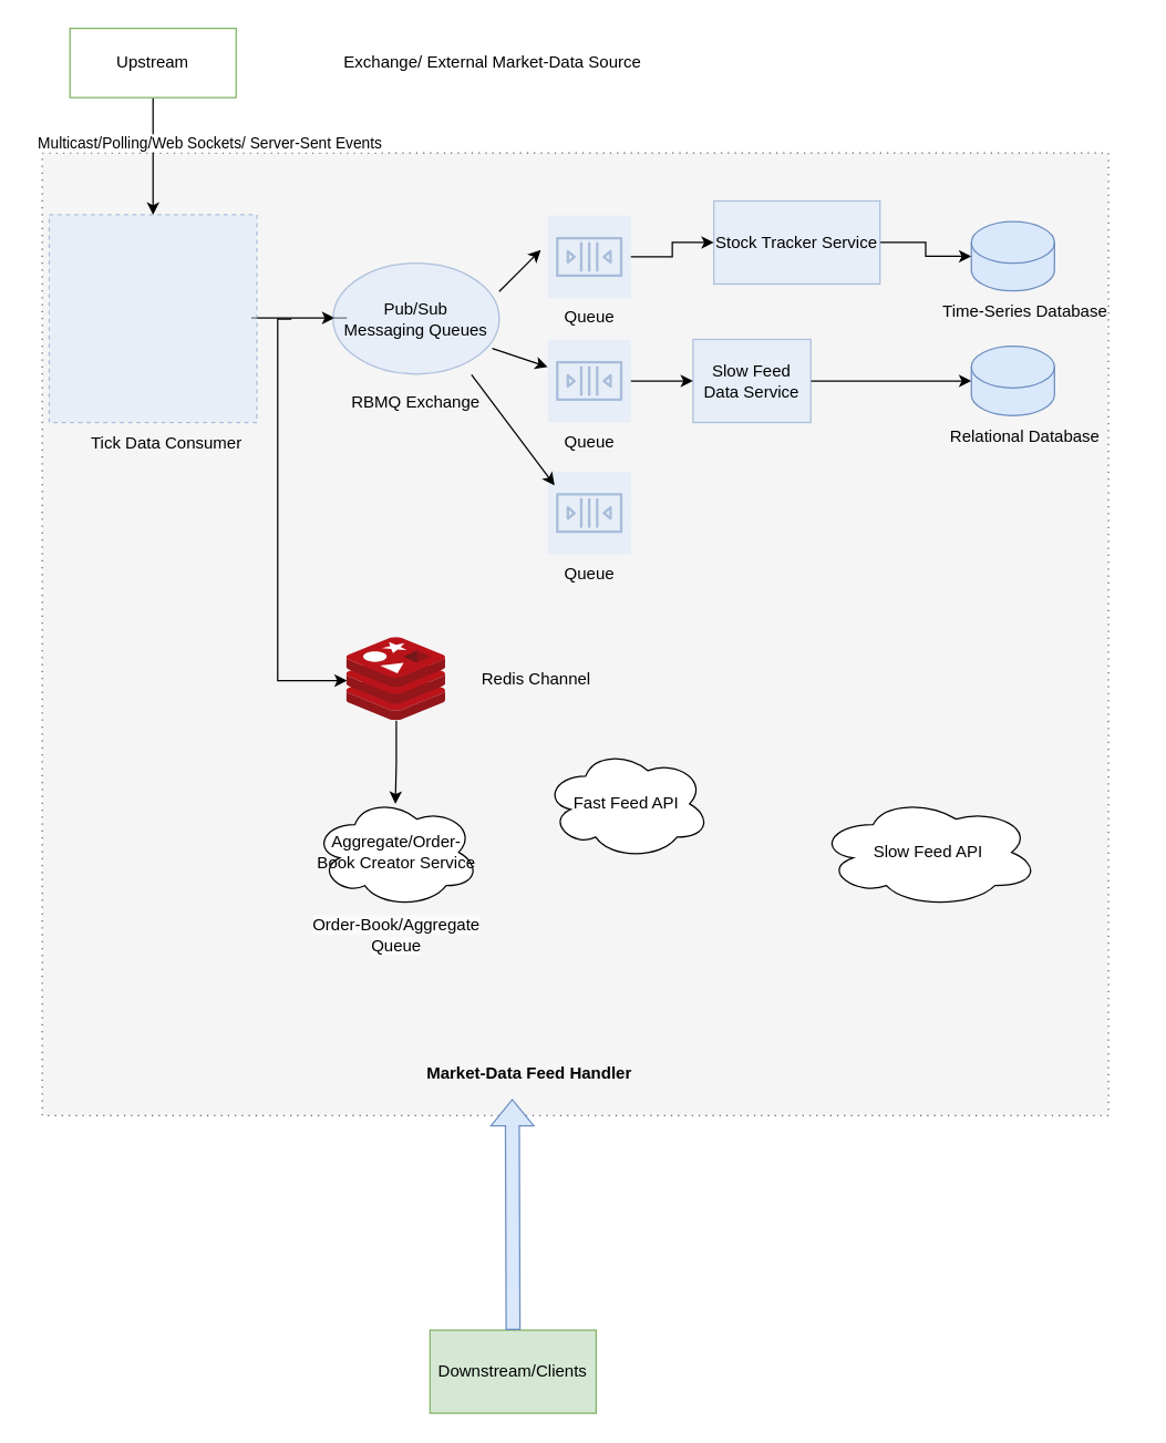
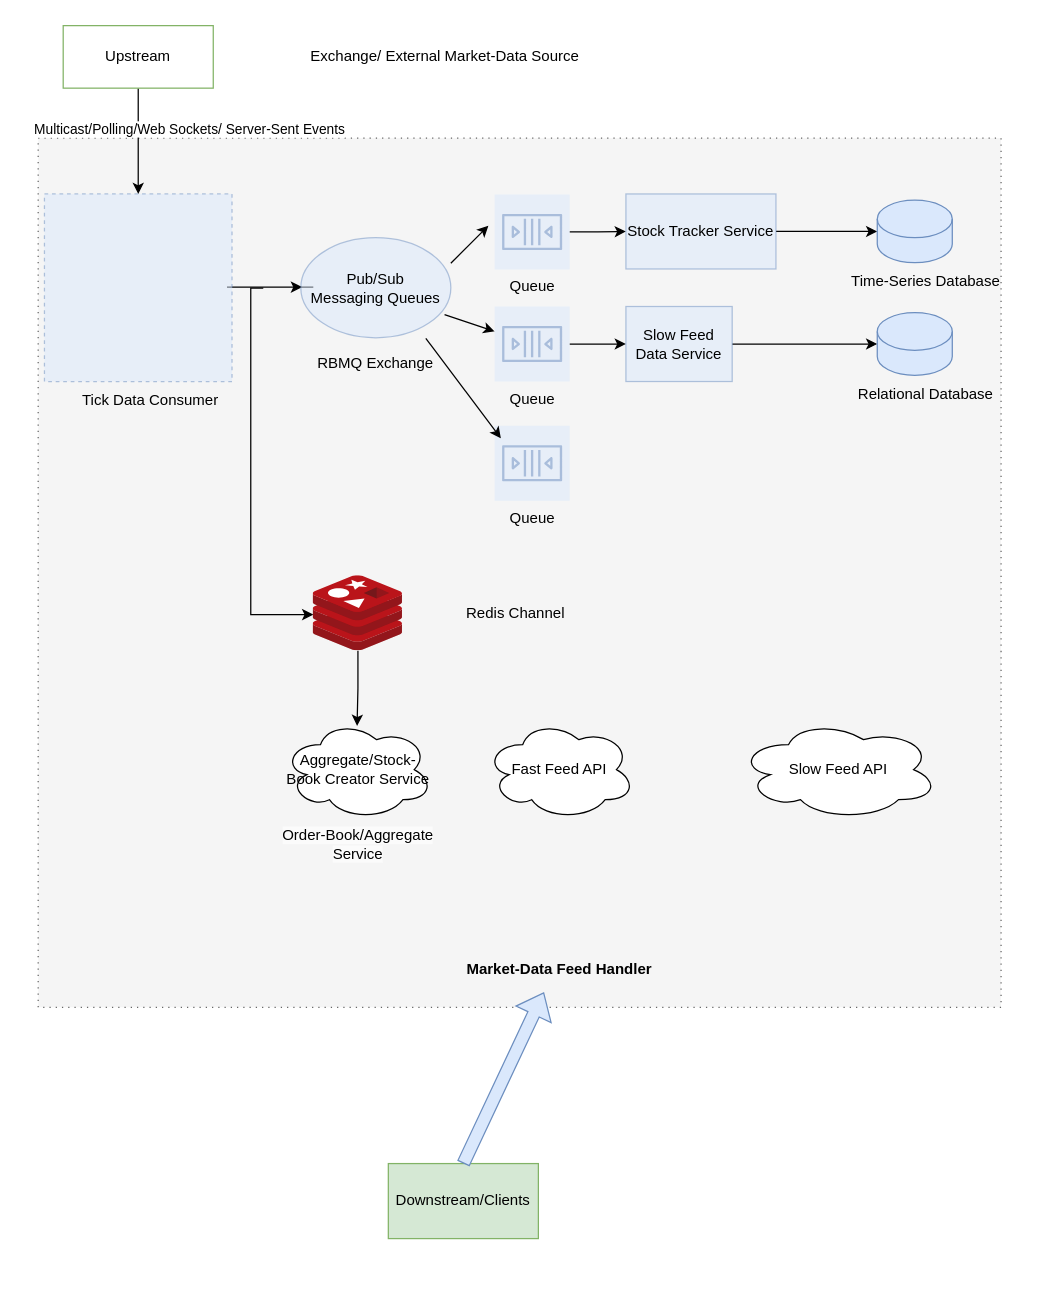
- <mxCell id="22" value="Stock Tracker Service" style="rounded=0;whiteSpace=wrap;html=1;fillColor=#dae8fc;strokeColor=#6c8ebf;opacity=50;" parent="1" vertex="1"><mxGeometry x="515" y="144.6" width="120" height="60" as="geometry" /></mxCell>
+ <mxCell id="22" value="Stock Tracker Service" style="rounded=0;whiteSpace=wrap;html=1;fillColor=#dae8fc;strokeColor=#6c8ebf;opacity=50;" parent="1" vertex="1"><mxGeometry x="500" y="154.6" width="120" height="60" as="geometry" /></mxCell>
- <mxCell id="33" value="Redis Channel" style="text;html=1;strokeColor=none;fillColor=none;align=center;verticalAlign=middle;whiteSpace=wrap;rounded=0;" parent="1" vertex="1"><mxGeometry x="330" y="480" width="114.29" height="20" as="geometry" /></mxCell>
+ <mxCell id="33" value="Redis Channel" style="text;html=1;strokeColor=none;fillColor=none;align=center;verticalAlign=middle;whiteSpace=wrap;rounded=0;" parent="1" vertex="1"><mxGeometry x="355" y="480" width="114.29" height="20" as="geometry" /></mxCell>
- <mxCell id="36" value="Fast Feed API&lt;br&gt;" style="ellipse;shape=cloud;whiteSpace=wrap;html=1;" parent="1" vertex="1"><mxGeometry x="392.43" y="540" width="120" height="80" as="geometry" /></mxCell>
+ <mxCell id="36" value="Fast Feed API&lt;br&gt;" style="ellipse;shape=cloud;whiteSpace=wrap;html=1;" parent="1" vertex="1"><mxGeometry x="387.43" y="575" width="120" height="80" as="geometry" /></mxCell>
- <mxCell id="38" value="Aggregate/Order-Book Creator Service" style="ellipse;shape=cloud;whiteSpace=wrap;html=1;" parent="1" vertex="1"><mxGeometry x="225.71" y="575" width="120" height="80" as="geometry" /></mxCell>
+ <mxCell id="38" value="Aggregate/Stock-Book Creator Service" style="ellipse;shape=cloud;whiteSpace=wrap;html=1;" parent="1" vertex="1"><mxGeometry x="225.71" y="575" width="120" height="80" as="geometry" /></mxCell>
- <mxCell id="34" value="&lt;span style=&quot;color: rgb(0, 0, 0); font-family: Helvetica; font-size: 12px; font-style: normal; font-variant-ligatures: normal; font-variant-caps: normal; font-weight: 400; letter-spacing: normal; orphans: 2; text-align: center; text-indent: 0px; text-transform: none; widows: 2; word-spacing: 0px; -webkit-text-stroke-width: 0px; background-color: rgb(251, 251, 251); text-decoration-thickness: initial; text-decoration-style: initial; text-decoration-color: initial; float: none; display: inline !important;&quot;&gt;Order-Book/Aggregate Queue&lt;/span&gt;" style="text;html=1;strokeColor=none;fillColor=none;align=center;verticalAlign=middle;whiteSpace=wrap;rounded=0;" parent="1" vertex="1"><mxGeometry x="205.71" y="660" width="160" height="30" as="geometry" /></mxCell>
+ <mxCell id="34" value="&lt;span style=&quot;color: rgb(0, 0, 0); font-family: Helvetica; font-size: 12px; font-style: normal; font-variant-ligatures: normal; font-variant-caps: normal; font-weight: 400; letter-spacing: normal; orphans: 2; text-align: center; text-indent: 0px; text-transform: none; widows: 2; word-spacing: 0px; -webkit-text-stroke-width: 0px; background-color: rgb(251, 251, 251); text-decoration-thickness: initial; text-decoration-style: initial; text-decoration-color: initial; float: none; display: inline !important;&quot;&gt;Order-Book/Aggregate Service&lt;/span&gt;" style="text;html=1;strokeColor=none;fillColor=none;align=center;verticalAlign=middle;whiteSpace=wrap;rounded=0;" parent="1" vertex="1"><mxGeometry x="205.71" y="660" width="160" height="30" as="geometry" /></mxCell>
- <mxCell id="10" value="&lt;b&gt;Market-Data Feed Handler&lt;/b&gt;" style="text;html=1;strokeColor=none;fillColor=none;align=center;verticalAlign=middle;whiteSpace=wrap;rounded=0;" parent="1" vertex="1"><mxGeometry x="257.43" y="760" width="250" height="30" as="geometry" /></mxCell>
+ <mxCell id="10" value="&lt;b&gt;Market-Data Feed Handler&lt;/b&gt;" style="text;html=1;strokeColor=none;fillColor=none;align=center;verticalAlign=middle;whiteSpace=wrap;rounded=0;" parent="1" vertex="1"><mxGeometry x="322.43" y="760" width="250" height="30" as="geometry" /></mxCell>
- <mxCell id="9" value="Downstream/Clients" style="rounded=0;whiteSpace=wrap;html=1;fillColor=#d5e8d4;strokeColor=#82b366;" parent="1" vertex="1"><mxGeometry x="310" y="960" width="120" height="60" as="geometry" /></mxCell>
+ <mxCell id="9" value="Downstream/Clients" style="rounded=0;whiteSpace=wrap;html=1;fillColor=#d5e8d4;strokeColor=#82b366;" parent="1" vertex="1"><mxGeometry x="310" y="930" width="120" height="60" as="geometry" /></mxCell>
